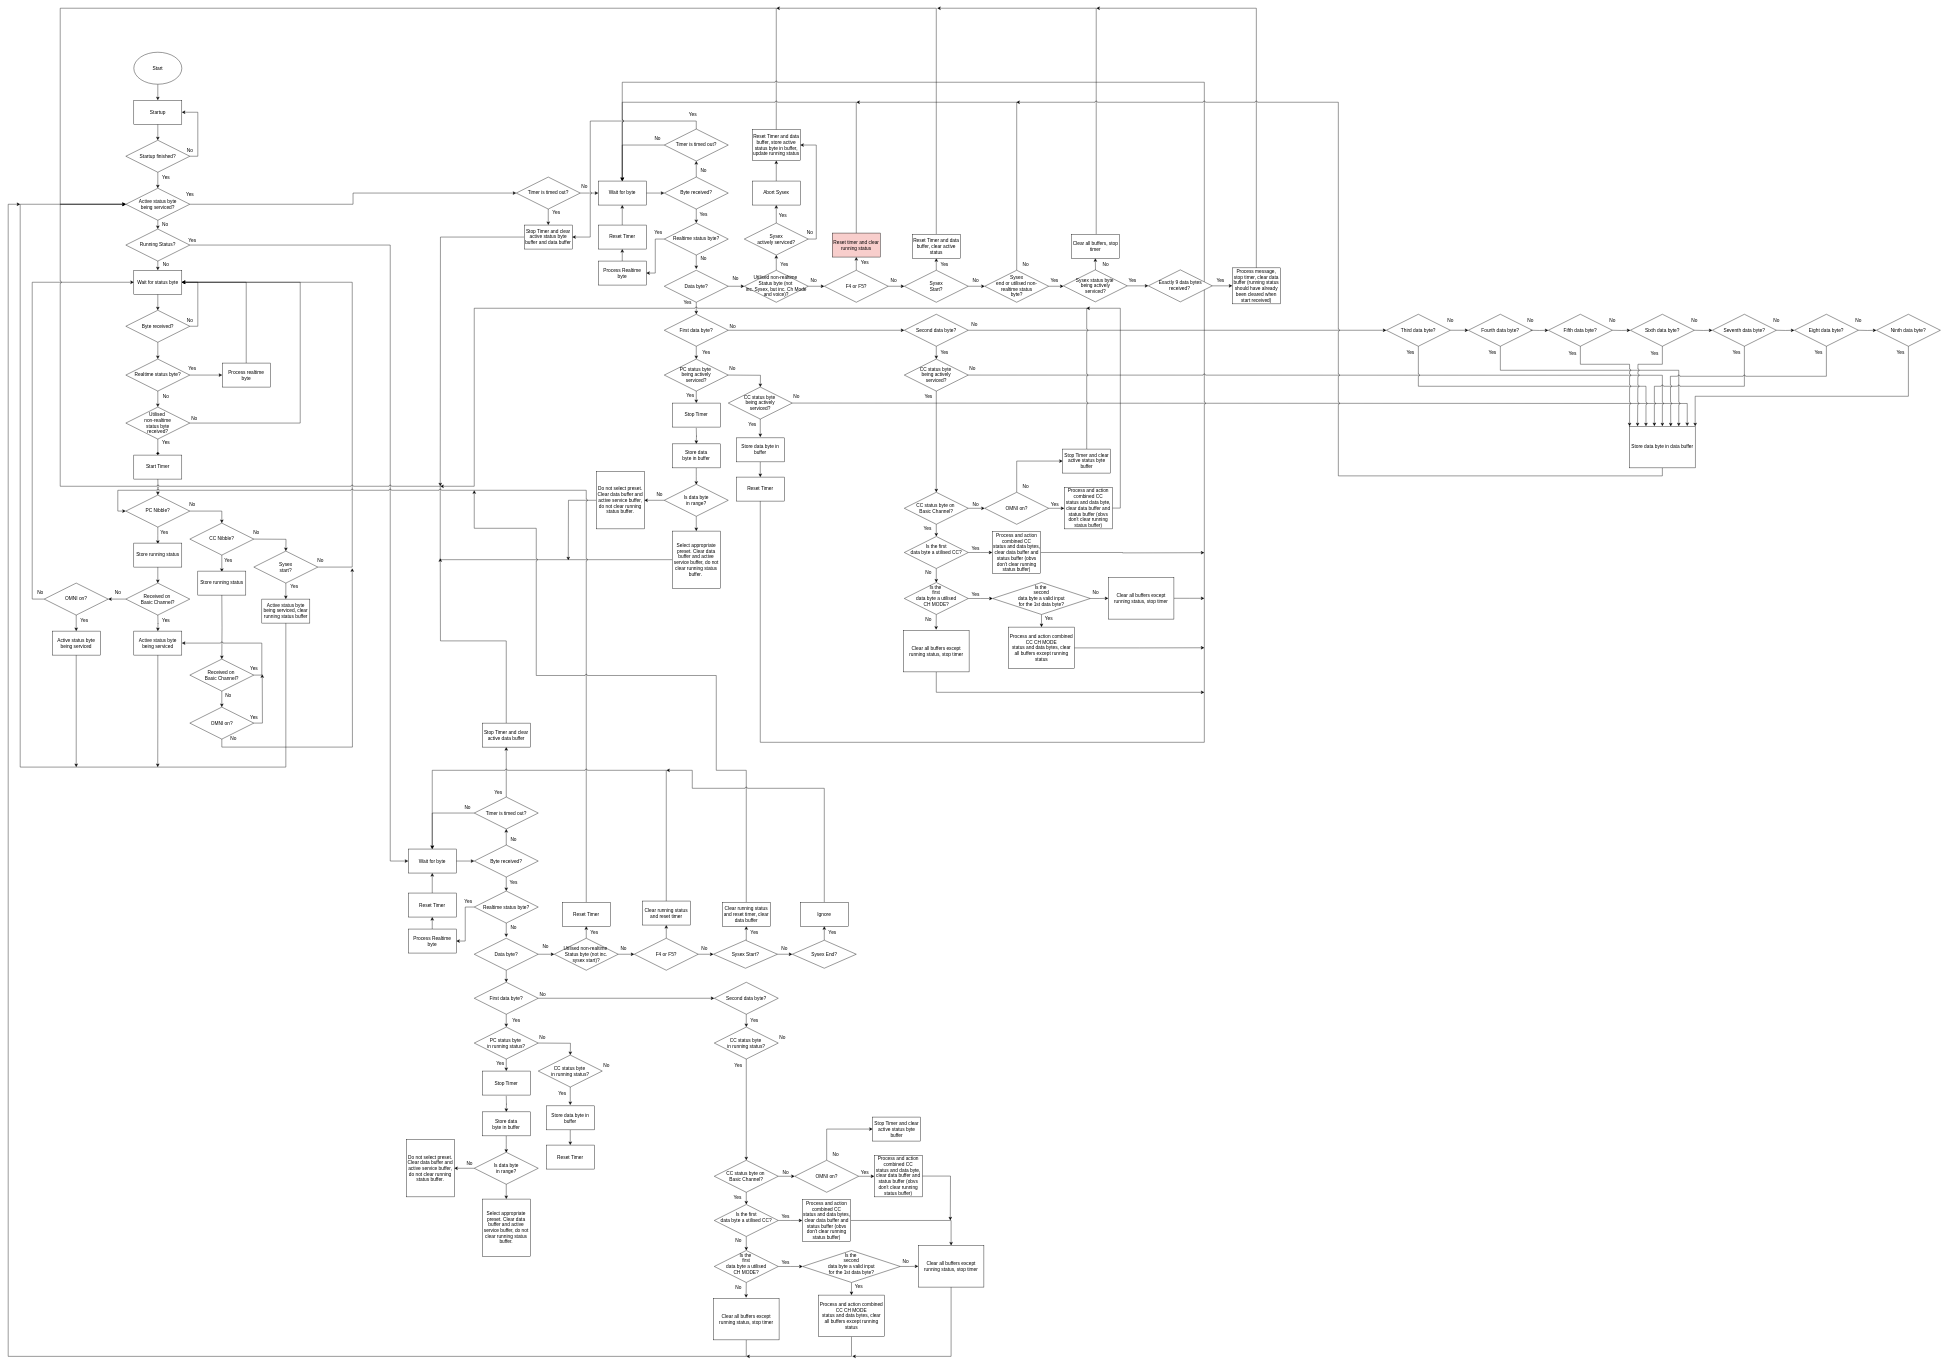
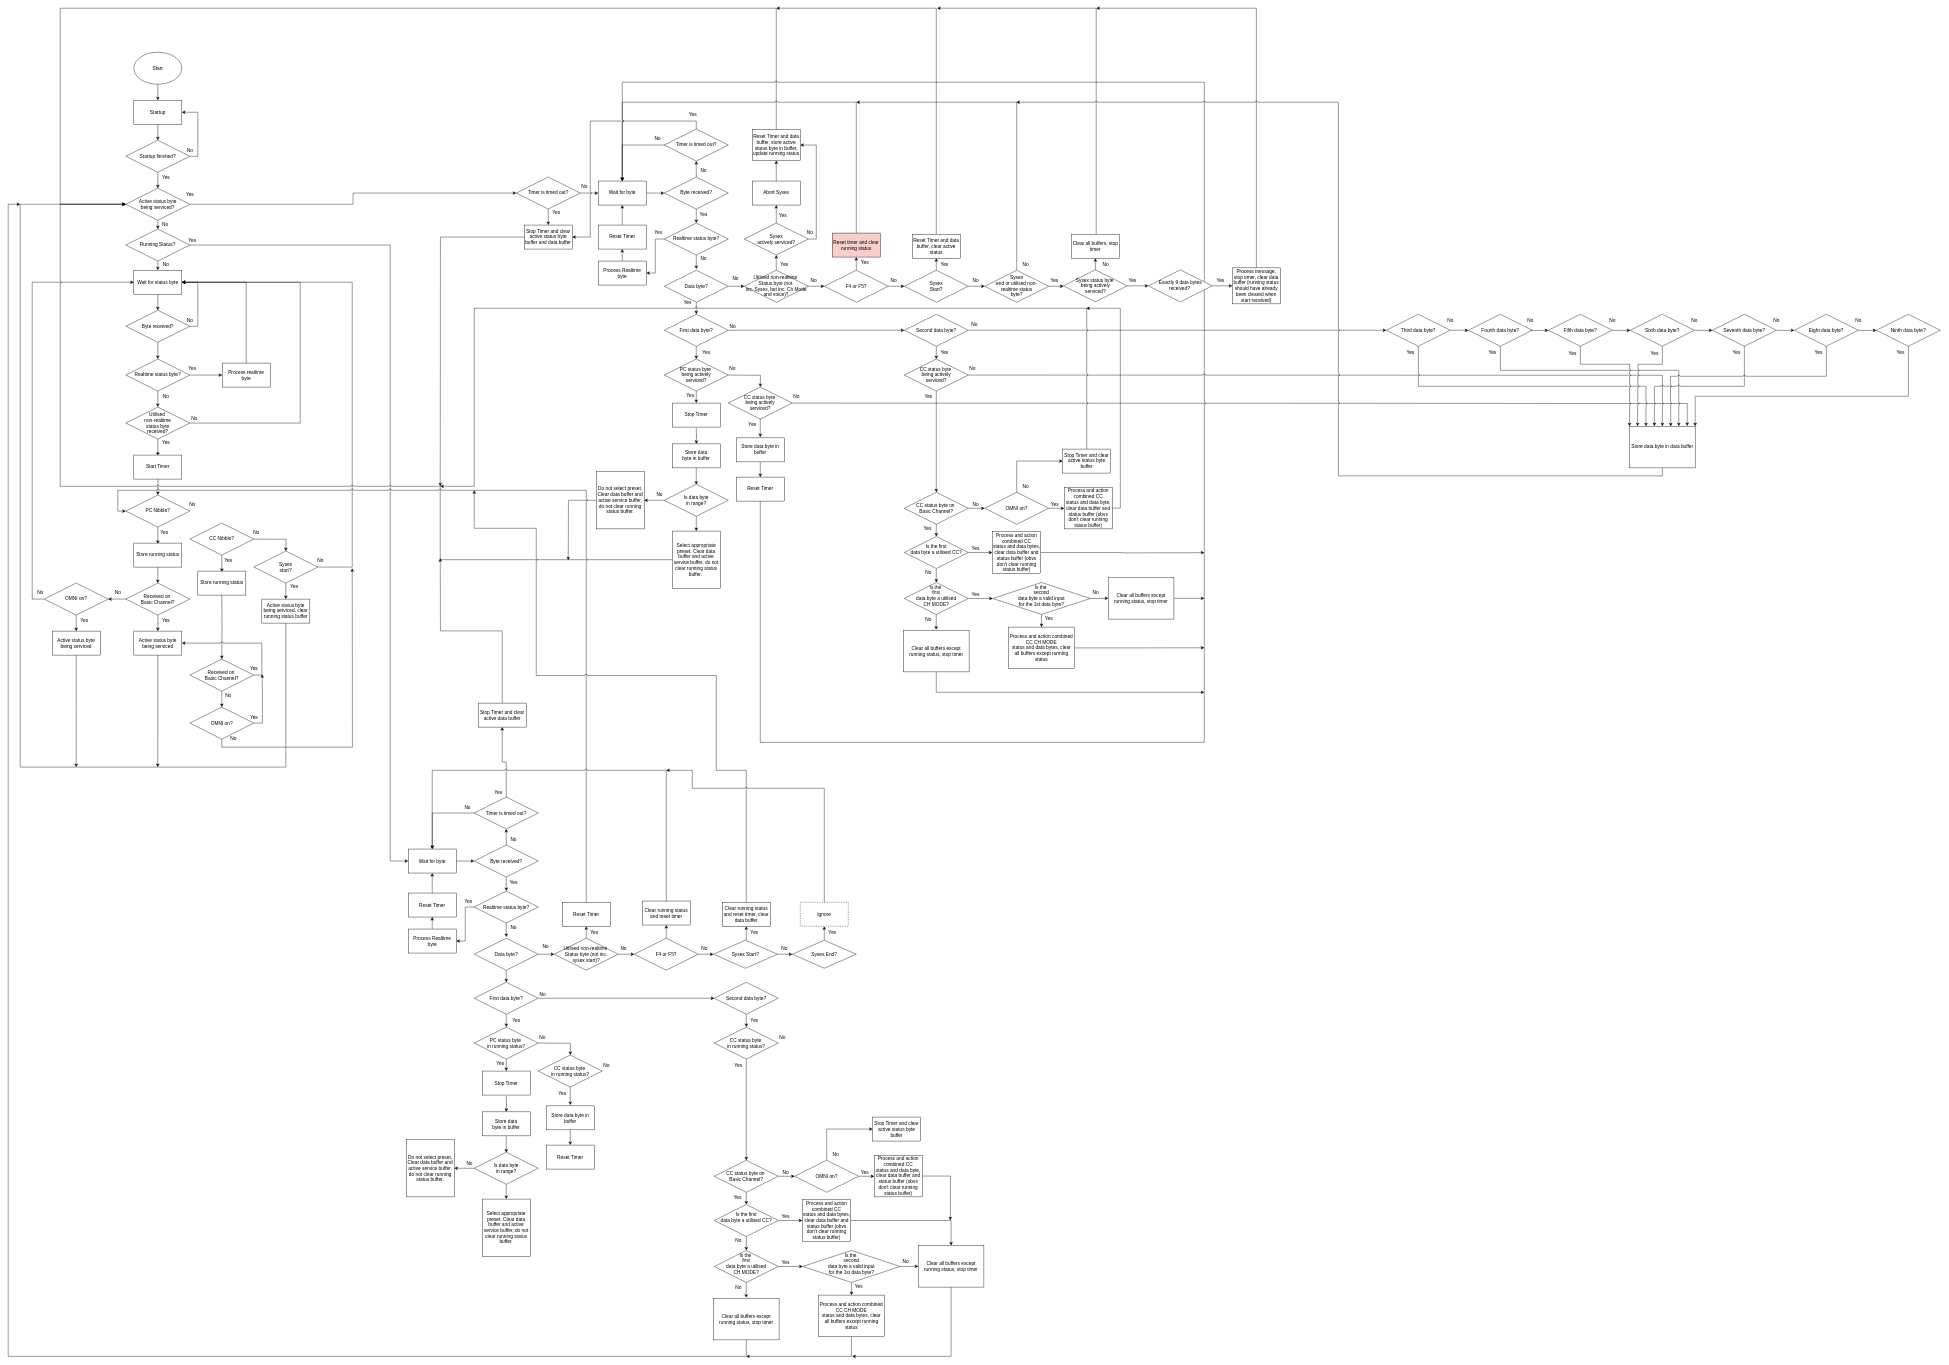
- <mxCell id="17" style="edgeStyle=orthogonalEdgeStyle;rounded=0;orthogonalLoop=1;jettySize=auto;html=1;exitX=1;exitY=0.5;exitDx=0;exitDy=0;entryX=0.5;entryY=0;entryDx=0;entryDy=0;" parent="1" source="18" target="19" edge="1"><mxGeometry relative="1" as="geometry" /></mxCell>
- <mxCell id="315" value="Stop Timer and clear&lt;div&gt;active data buffer&lt;/div&gt;" style="rounded=0;whiteSpace=wrap;html=1;" parent="1" vertex="1"><mxGeometry x="1205" y="1807" width="120" height="60" as="geometry" /></mxCell>
+ <mxCell id="315" value="Stop Timer and clear&lt;div&gt;active data buffer&lt;/div&gt;" style="rounded=0;whiteSpace=wrap;html=1;" parent="1" vertex="1"><mxGeometry x="1195" y="1757" width="120" height="60" as="geometry" /></mxCell>
- <mxCell id="390" value="Ignore" style="rounded=0;whiteSpace=wrap;html=1;" parent="1" vertex="1"><mxGeometry x="2000" y="2254.8" width="120" height="60" as="geometry" /></mxCell>
+ <mxCell id="390" value="Ignore" style="rounded=0;whiteSpace=wrap;html=1;dashed=1;" parent="1" vertex="1"><mxGeometry x="2000" y="2254.8" width="120" height="60" as="geometry" /></mxCell>
